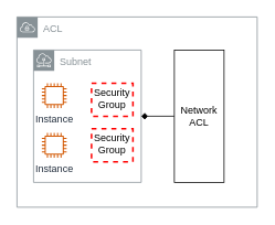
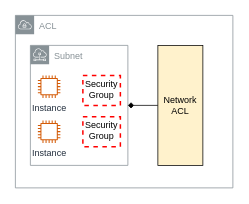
- <mxCell id="9" value="Network&lt;br&gt;ACL" style="rounded=0;whiteSpace=wrap;html=1;" vertex="1" parent="1"><mxGeometry x="210" y="60" width="60" height="160" as="geometry" /></mxCell>
+ <mxCell id="9" value="Network&lt;br&gt;ACL" style="rounded=0;whiteSpace=wrap;html=1;fillColor=#fff2cc;" vertex="1" parent="1"><mxGeometry x="210" y="60" width="60" height="160" as="geometry" /></mxCell>
